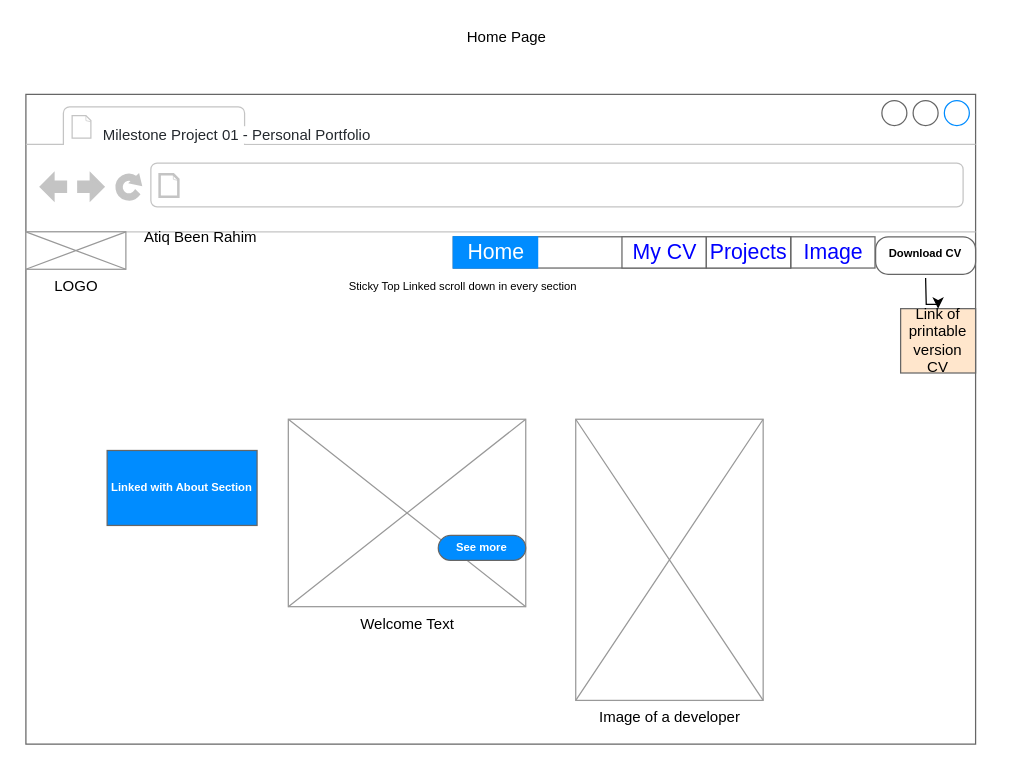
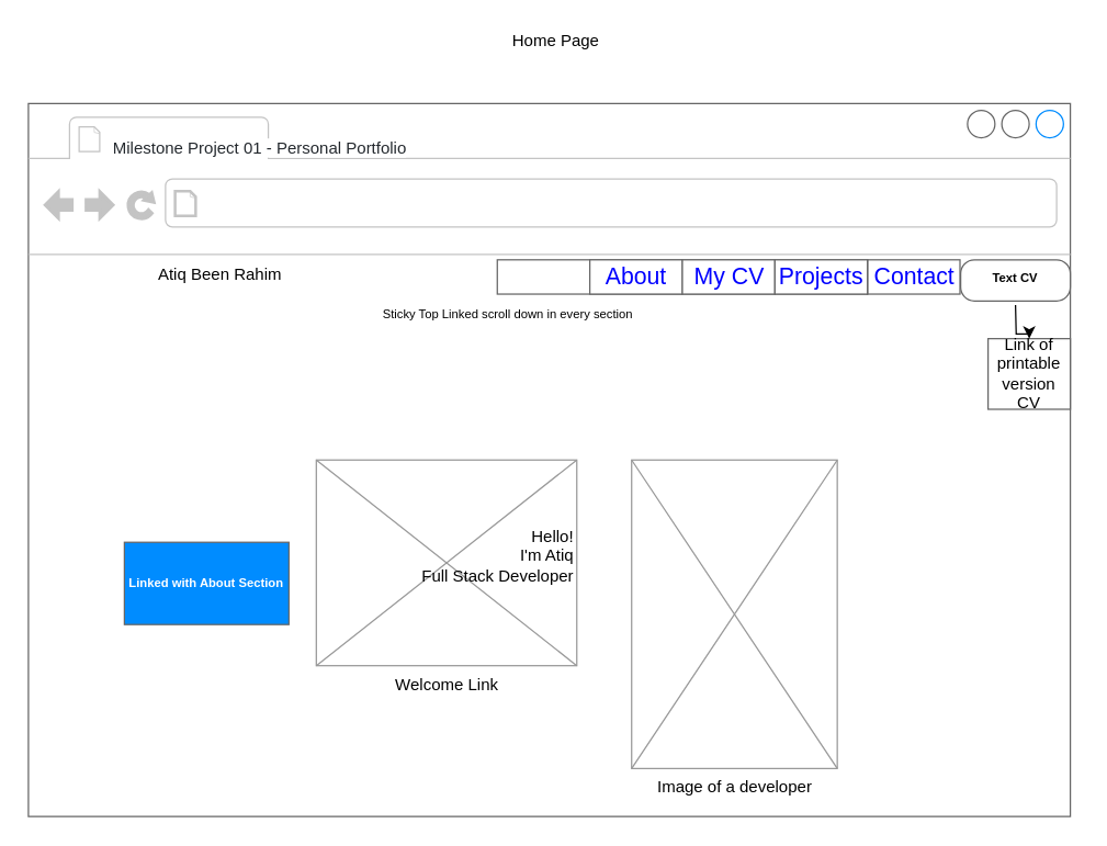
- <mxCell id="14" value="Atiq Been Rahim" style="text;html=1;strokeColor=none;fillColor=none;align=center;verticalAlign=middle;whiteSpace=wrap;rounded=0;sketch=0;" vertex="1" parent="2"><mxGeometry x="90" y="105" width="100" height="20" as="geometry" /></mxCell>
+ <mxCell id="14" value="Atiq Been Rahim" style="text;html=1;strokeColor=none;fillColor=none;align=center;verticalAlign=middle;whiteSpace=wrap;rounded=0;sketch=0;" vertex="1" parent="2"><mxGeometry x="90" y="115" width="100" height="20" as="geometry" /></mxCell>
- <mxCell id="13" value="LOGO" style="verticalLabelPosition=bottom;shadow=0;dashed=0;align=center;html=1;verticalAlign=top;strokeWidth=1;shape=mxgraph.mockup.graphics.simpleIcon;strokeColor=#999999;sketch=0;fillColor=#FFFFFF;" vertex="1" parent="2"><mxGeometry y="110" width="80" height="30" as="geometry" /></mxCell>
- <mxCell id="11" value="&lt;font style=&quot;font-size: 9px&quot; color=&quot;#000000&quot;&gt;Download CV&lt;/font&gt;" style="strokeWidth=1;shadow=0;dashed=0;align=center;html=1;shape=mxgraph.mockup.anchor;fontSize=16;fontColor=#ffffff;fontStyle=1;whiteSpace=wrap;" vertex="1" parent="10"><mxGeometry y="4.8" width="80" height="12" as="geometry" /></mxCell>
+ <mxCell id="11" value="&lt;font style=&quot;font-size: 9px&quot; color=&quot;#000000&quot;&gt;Text CV&lt;/font&gt;" style="strokeWidth=1;shadow=0;dashed=0;align=center;html=1;shape=mxgraph.mockup.anchor;fontSize=16;fontColor=#ffffff;fontStyle=1;whiteSpace=wrap;" vertex="1" parent="10"><mxGeometry y="4.8" width="80" height="12" as="geometry" /></mxCell>
- <mxCell id="9" value="Home" style="strokeWidth=1;shadow=0;dashed=0;align=center;html=1;shape=mxgraph.mockup.text.rrect;rSize=0;fontSize=17;fontColor=#ffffff;fillColor=#008cff;strokeColor=#008cff;" vertex="1" parent="5"><mxGeometry width="67.5" height="25" as="geometry" /></mxCell>
+ <mxCell id="6" value="About" style="strokeColor=inherit;fillColor=inherit;gradientColor=inherit;strokeWidth=1;shadow=0;dashed=0;align=center;html=1;shape=mxgraph.mockup.text.rrect;rSize=0;fontSize=17;fontColor=#0000ff;" vertex="1" parent="5"><mxGeometry x="67.5" width="67.5" height="25" as="geometry" /></mxCell>
- <mxCell id="4" value="Image" style="strokeColor=inherit;fillColor=inherit;gradientColor=inherit;strokeWidth=1;shadow=0;dashed=0;align=center;html=1;shape=mxgraph.mockup.text.rrect;rSize=0;fontSize=17;fontColor=#0000ff;sketch=0;" vertex="1" parent="2"><mxGeometry x="612" y="114" width="67.5" height="25" as="geometry" /></mxCell>
+ <mxCell id="4" value="Contact" style="strokeColor=inherit;fillColor=inherit;gradientColor=inherit;strokeWidth=1;shadow=0;dashed=0;align=center;html=1;shape=mxgraph.mockup.text.rrect;rSize=0;fontSize=17;fontColor=#0000ff;sketch=0;" vertex="1" parent="2"><mxGeometry x="612" y="114" width="67.5" height="25" as="geometry" /></mxCell>
- <mxCell id="21" value="Link of printable version CV" style="whiteSpace=wrap;html=1;shadow=0;dashed=0;strokeColor=#666666;strokeWidth=1;fillColor=#ffe6cc;sketch=0;" vertex="1" parent="2"><mxGeometry x="700" y="171.5" width="60" height="51.5" as="geometry" /></mxCell>
+ <mxCell id="21" value="Link of printable version CV" style="whiteSpace=wrap;html=1;shadow=0;dashed=0;strokeColor=#666666;strokeWidth=1;fillColor=#FFFFFF;sketch=0;" vertex="1" parent="2"><mxGeometry x="700" y="171.5" width="60" height="51.5" as="geometry" /></mxCell>
- <mxCell id="20" value="Linked with About Section" style="whiteSpace=wrap;html=1;shadow=0;dashed=0;fontSize=9;fontColor=#ffffff;fontStyle=1;strokeColor=#666666;strokeWidth=1;fillColor=#008cff;sketch=0;" vertex="1" parent="2"><mxGeometry x="65" y="285" width="120" height="60" as="geometry" /></mxCell>
+ <mxCell id="20" value="Linked with About Section" style="whiteSpace=wrap;html=1;shadow=0;dashed=0;fontSize=9;fontColor=#ffffff;fontStyle=1;strokeColor=#666666;strokeWidth=1;fillColor=#008cff;sketch=0;" vertex="1" parent="2"><mxGeometry x="70" y="320" width="120" height="60" as="geometry" /></mxCell>
+ <mxCell id="17" value="Hello!&lt;br&gt;I'm Atiq&lt;br&gt;Full Stack Developer" style="text;html=1;strokeColor=none;fillColor=none;align=right;verticalAlign=middle;whiteSpace=wrap;rounded=0;sketch=0;" vertex="1" parent="2"><mxGeometry x="270" y="310" width="130" height="40" as="geometry" /></mxCell>
- <mxCell id="18" value="See more" style="strokeWidth=1;shadow=0;dashed=0;align=center;html=1;shape=mxgraph.mockup.buttons.button;strokeColor=#666666;fontColor=#ffffff;mainText=;buttonStyle=round;fontSize=9;fontStyle=1;fillColor=#008cff;whiteSpace=wrap;sketch=0;" vertex="1" parent="2"><mxGeometry x="330" y="353" width="70" height="20" as="geometry" /></mxCell>
- <mxCell id="16" value="Welcome Text" style="verticalLabelPosition=bottom;shadow=0;dashed=0;align=center;html=1;verticalAlign=top;strokeWidth=1;shape=mxgraph.mockup.graphics.simpleIcon;strokeColor=#999999;sketch=0;fillColor=#FFFFFF;" vertex="1" parent="2"><mxGeometry x="210" y="260" width="190" height="150" as="geometry" /></mxCell>
+ <mxCell id="16" value="Welcome Link" style="verticalLabelPosition=bottom;shadow=0;dashed=0;align=center;html=1;verticalAlign=top;strokeWidth=1;shape=mxgraph.mockup.graphics.simpleIcon;strokeColor=#999999;sketch=0;fillColor=#FFFFFF;" vertex="1" parent="2"><mxGeometry x="210" y="260" width="190" height="150" as="geometry" /></mxCell>
